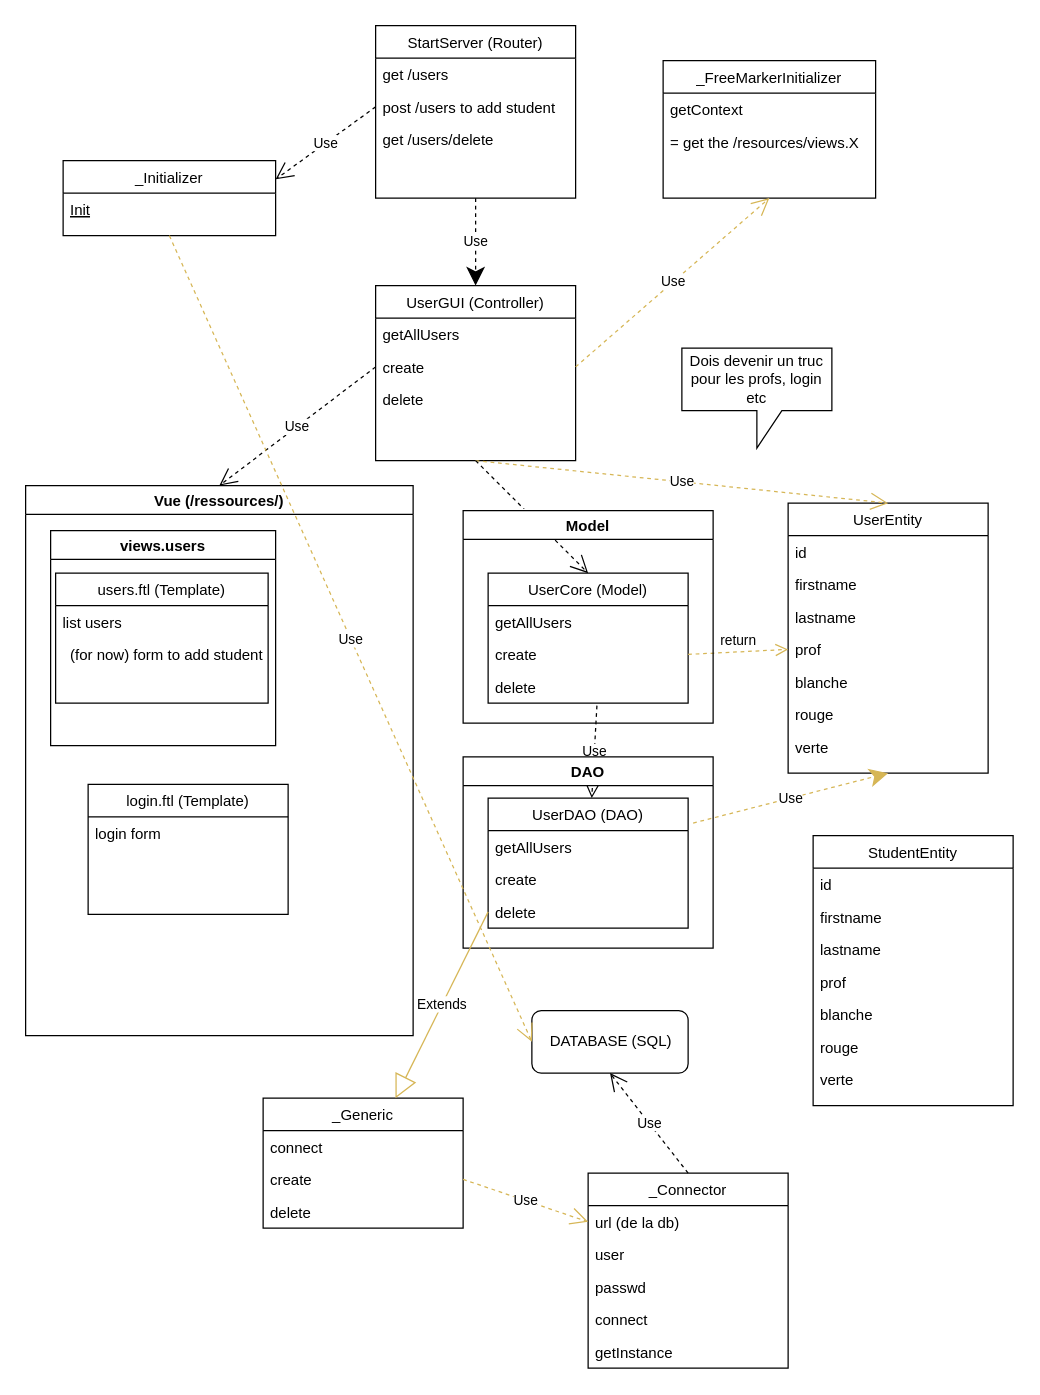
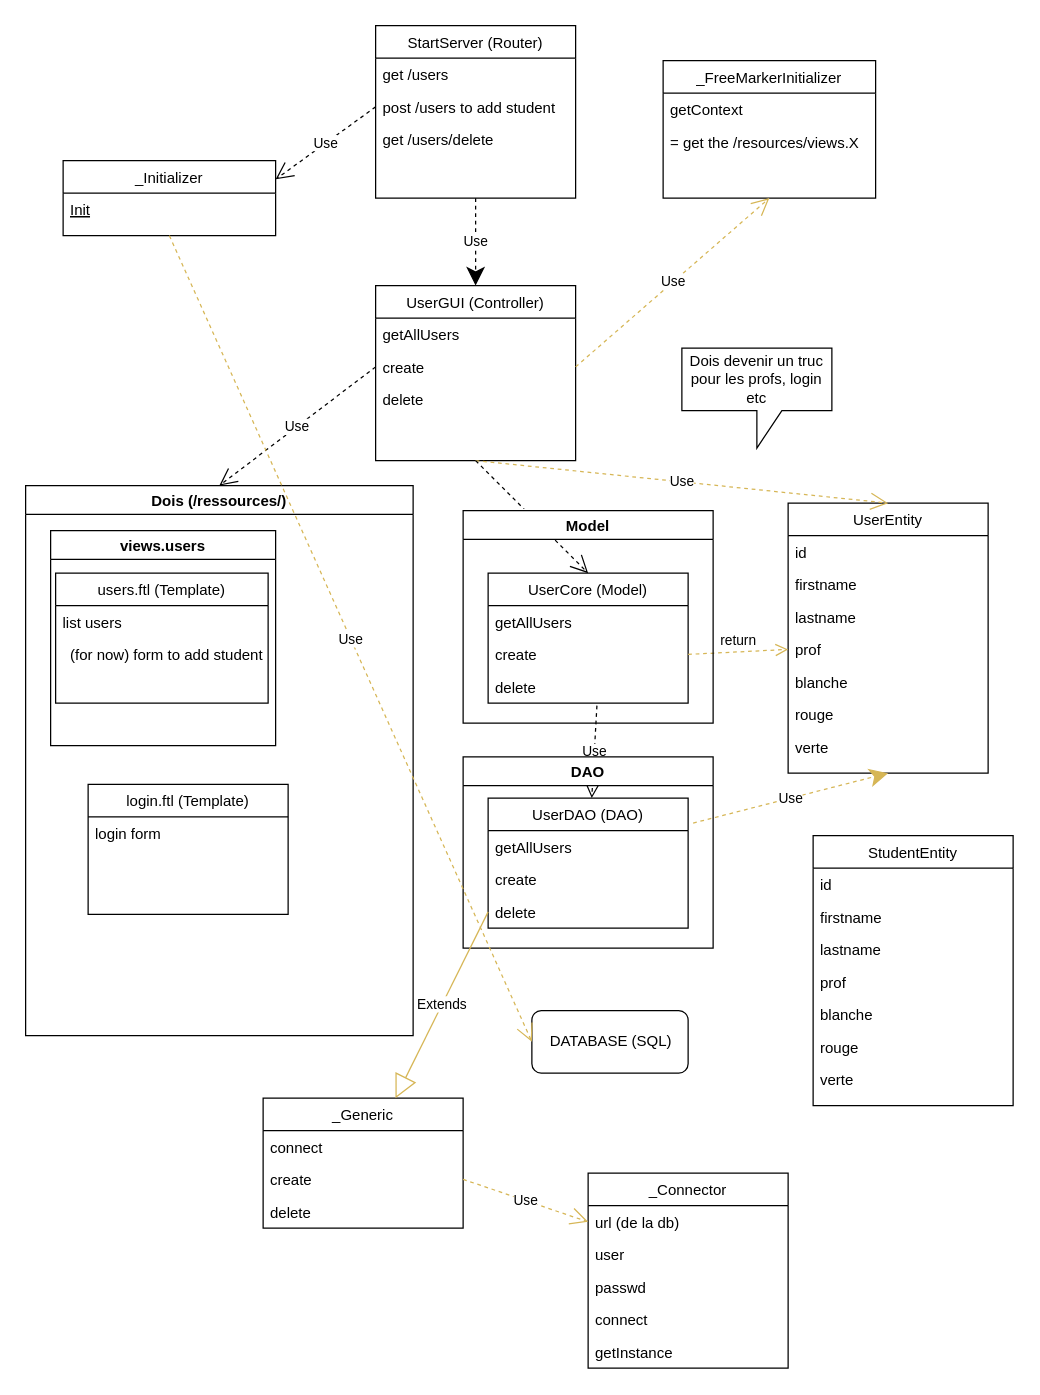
- <mxCell id="35" value="Vue (/ressources/)" style="swimlane;" vertex="1" parent="1"><mxGeometry x="20" y="388" width="310" height="440" as="geometry" /></mxCell>
+ <mxCell id="35" value="Dois (/ressources/)" style="swimlane;" vertex="1" parent="1"><mxGeometry x="20" y="388" width="310" height="440" as="geometry" /></mxCell>
- <mxCell id="72" value="Use" style="endArrow=open;endSize=12;dashed=1;html=1;rounded=0;exitX=0.5;exitY=0;exitDx=0;exitDy=0;entryX=0.5;entryY=1;entryDx=0;entryDy=0;" edge="1" parent="1" source="65" target="32"><mxGeometry width="160" relative="1" as="geometry"><mxPoint x="180" y="1108" as="sourcePoint" /><mxPoint x="340" y="1108" as="targetPoint" /></mxGeometry></mxCell>
